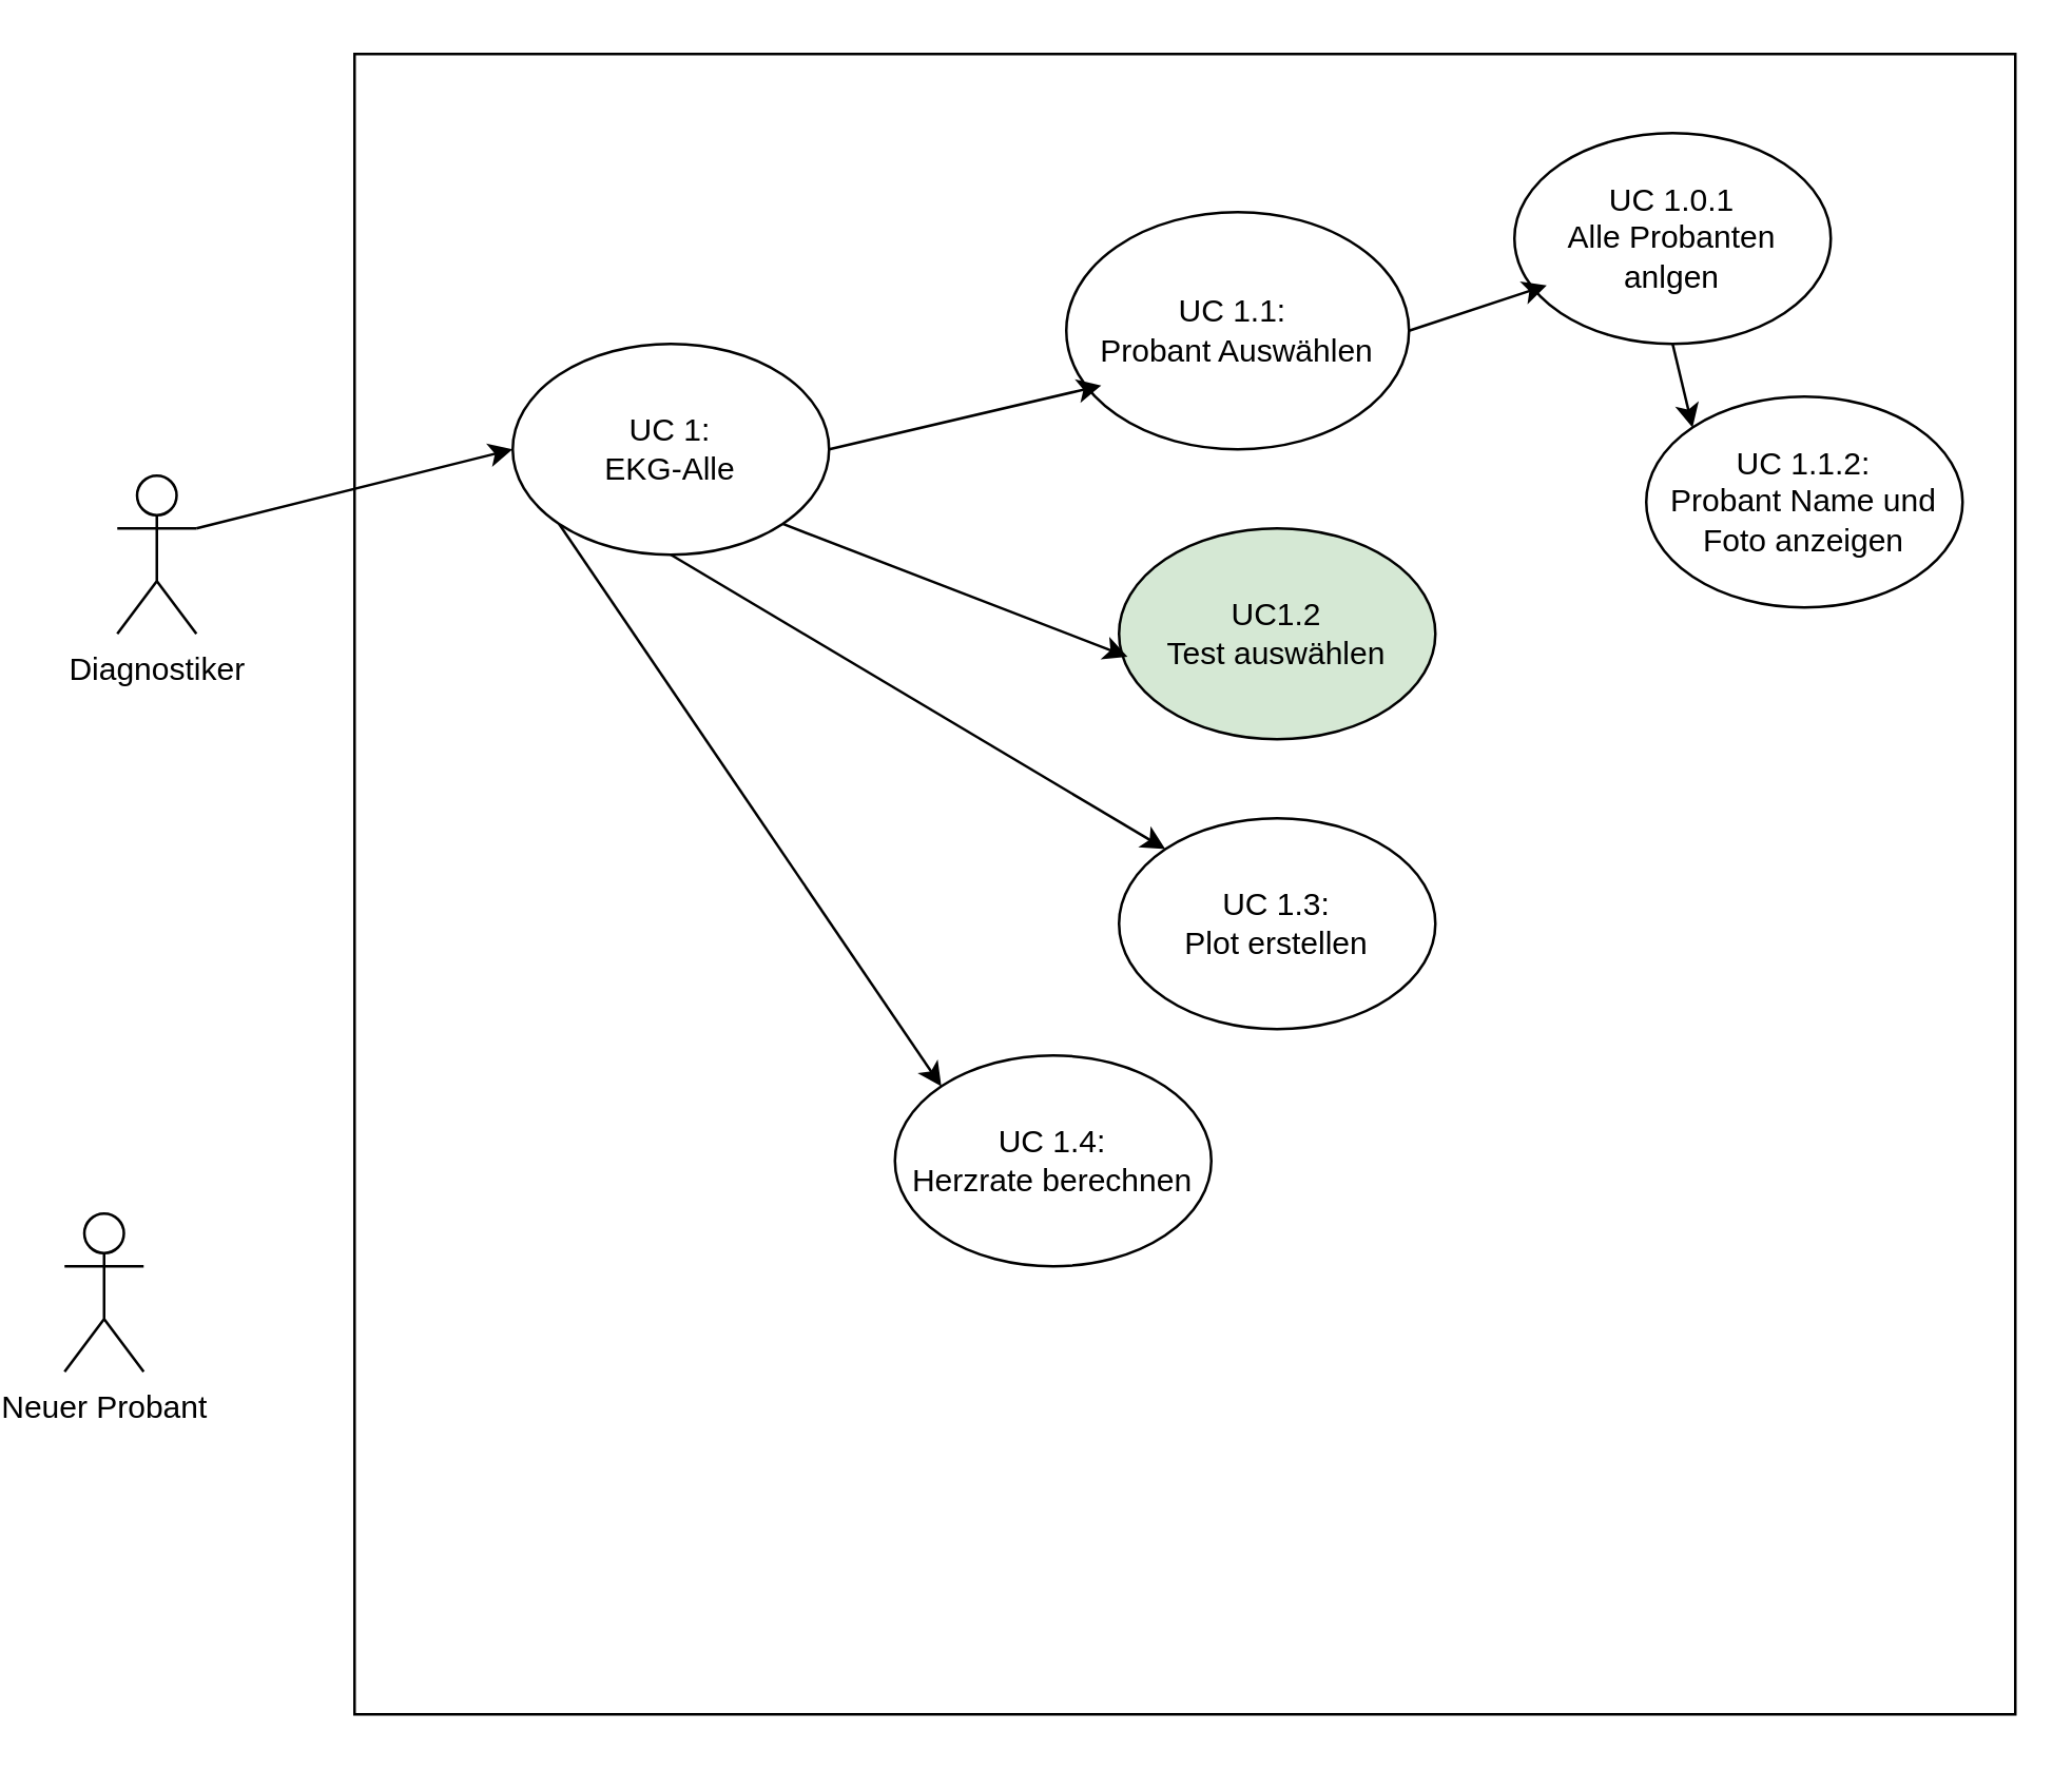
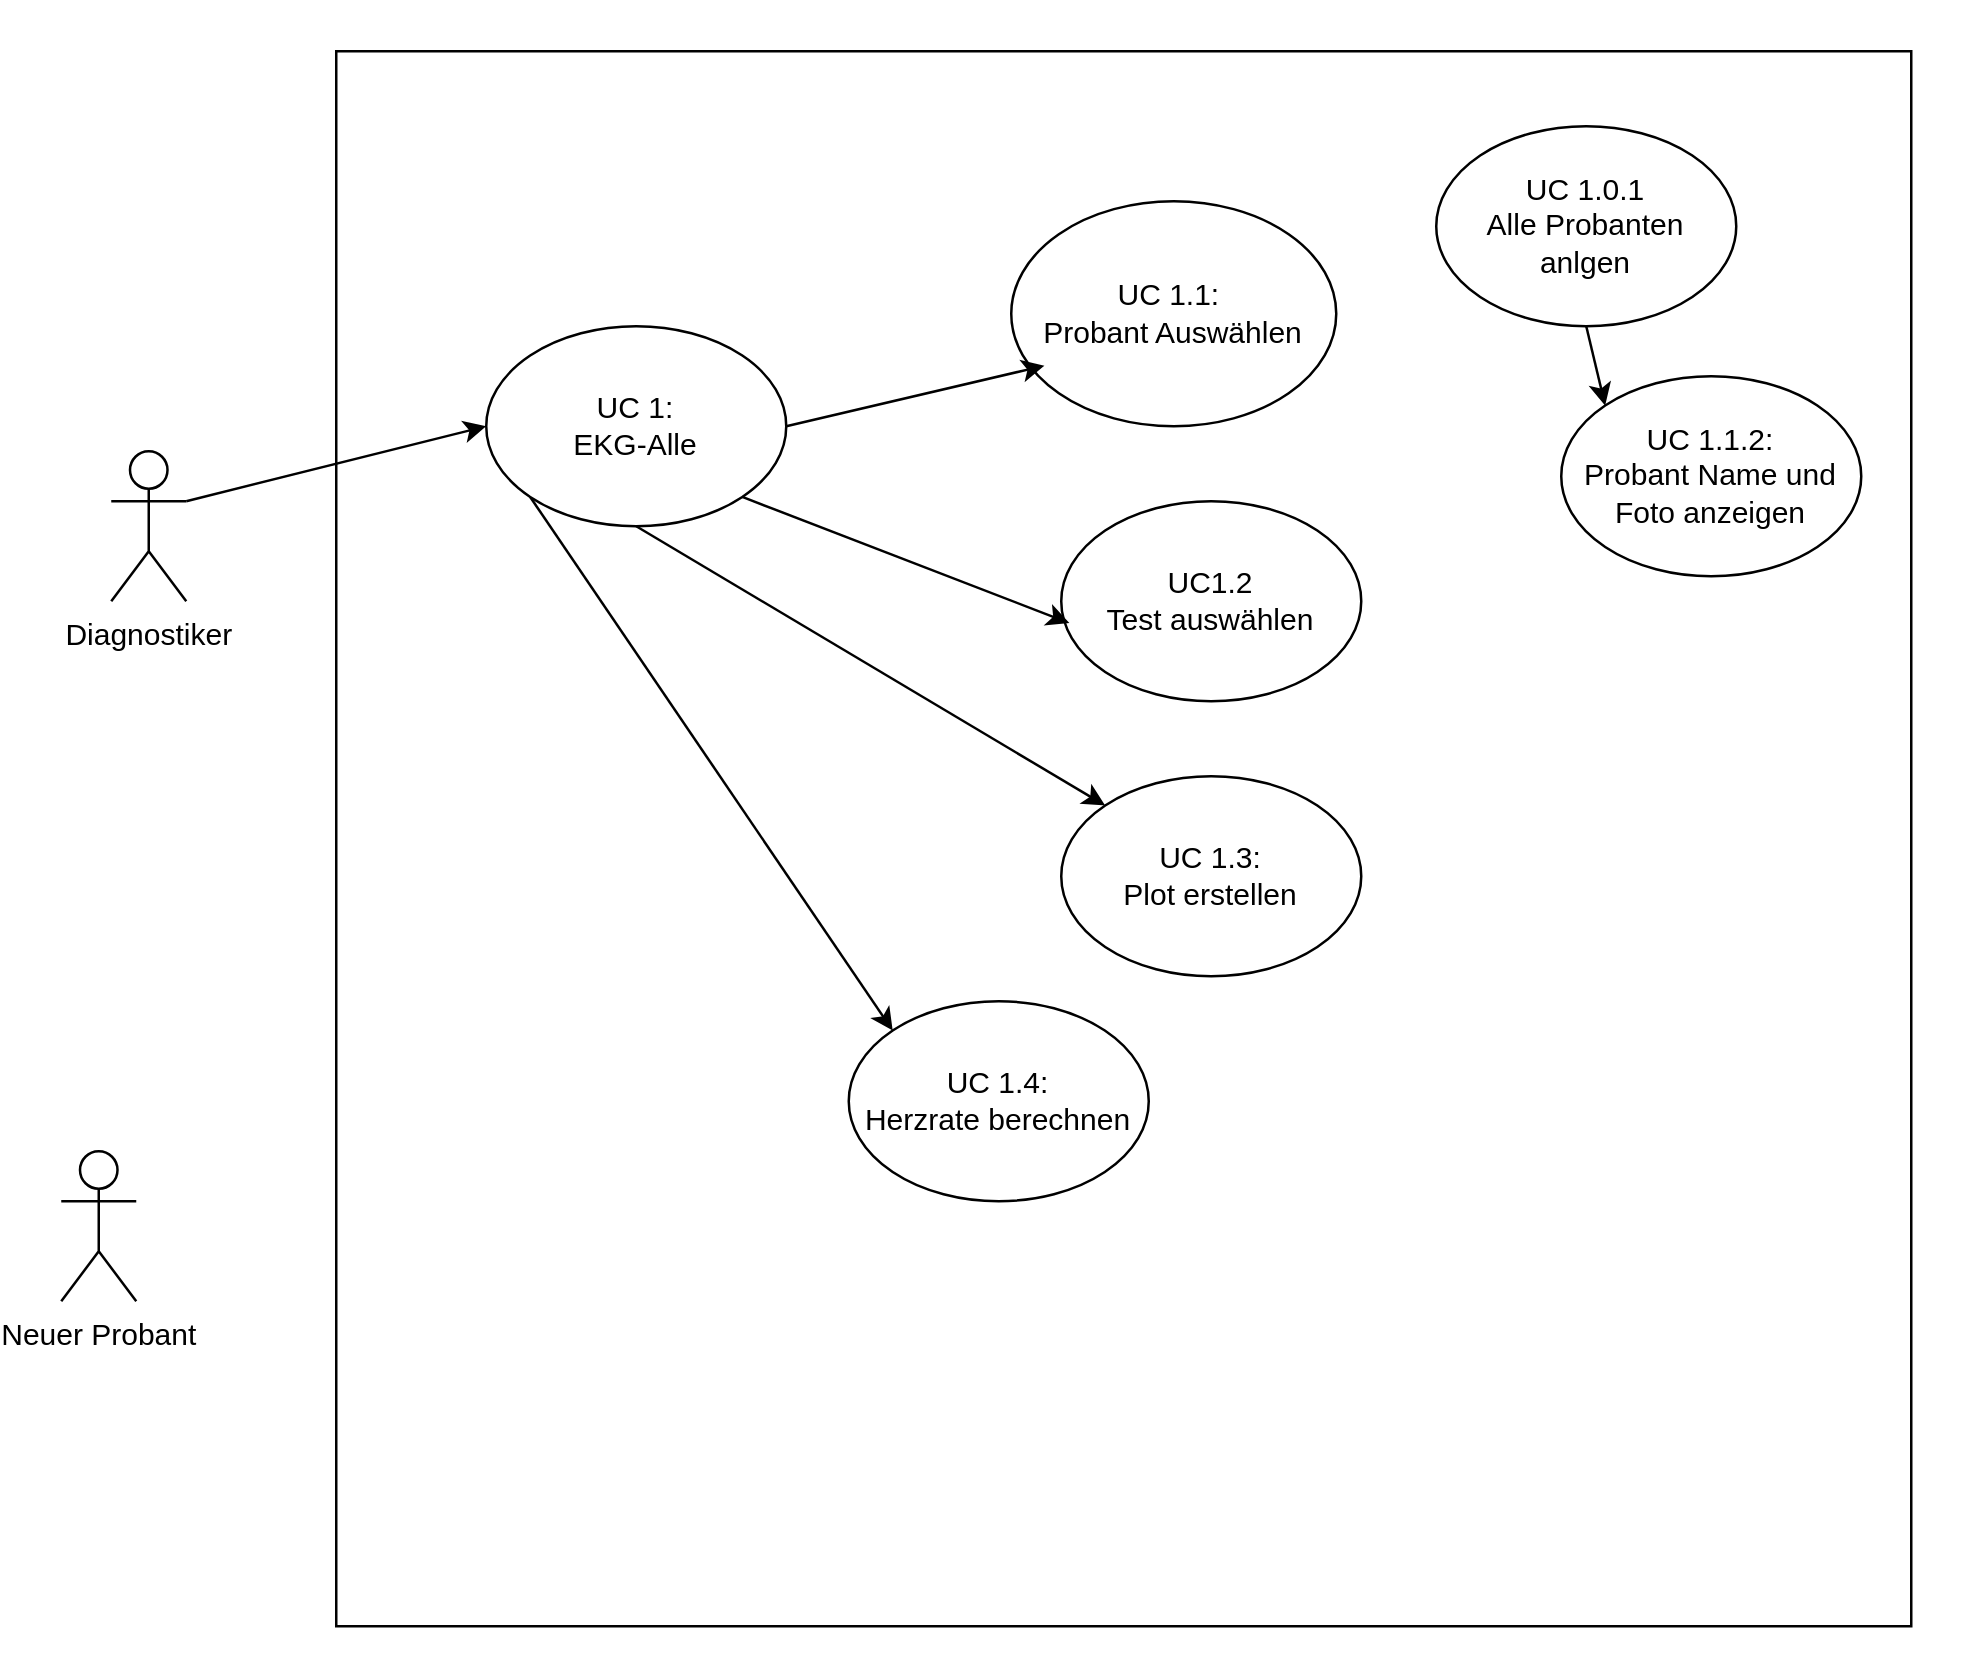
- <mxCell id="16" style="edgeStyle=none;html=1;exitX=1;exitY=0.5;exitDx=0;exitDy=0;entryX=0.102;entryY=0.722;entryDx=0;entryDy=0;entryPerimeter=0;" edge="1" parent="1" source="5" target="14"><mxGeometry relative="1" as="geometry" /></mxCell>
- <mxCell id="10" value="UC1.2&lt;br&gt;Test auswählen" style="ellipse;whiteSpace=wrap;html=1;fillColor=#d5e8d4;" vertex="1" parent="1"><mxGeometry x="420" y="200" width="120" height="80" as="geometry" /></mxCell>
+ <mxCell id="10" value="UC1.2&lt;br&gt;Test auswählen" style="ellipse;whiteSpace=wrap;html=1;" vertex="1" parent="1"><mxGeometry x="420" y="200" width="120" height="80" as="geometry" /></mxCell>
